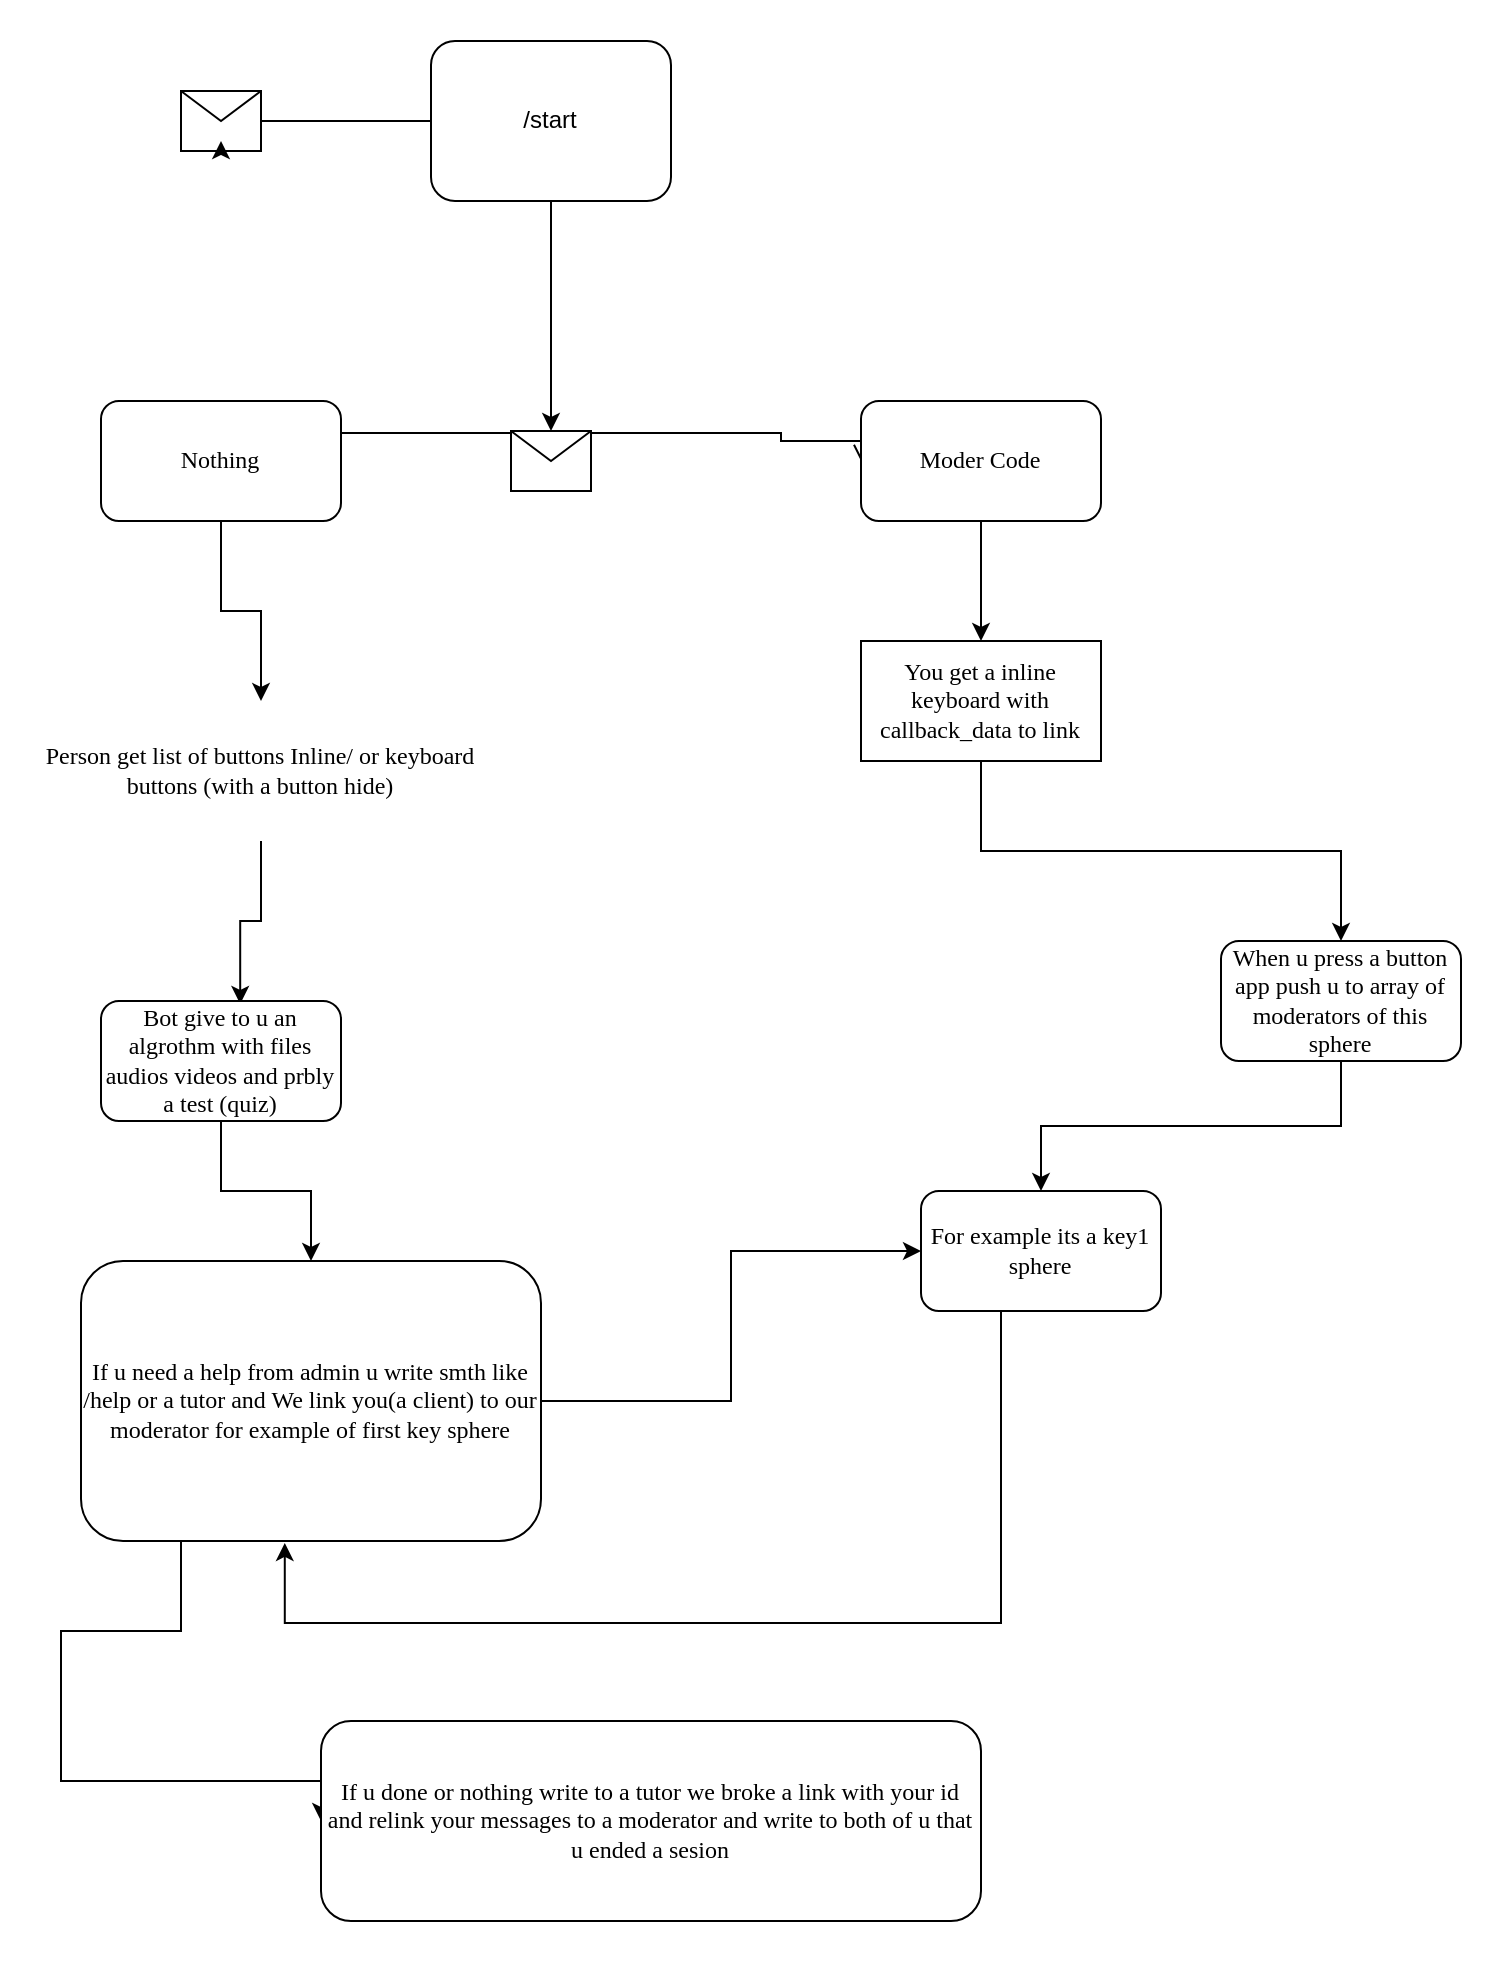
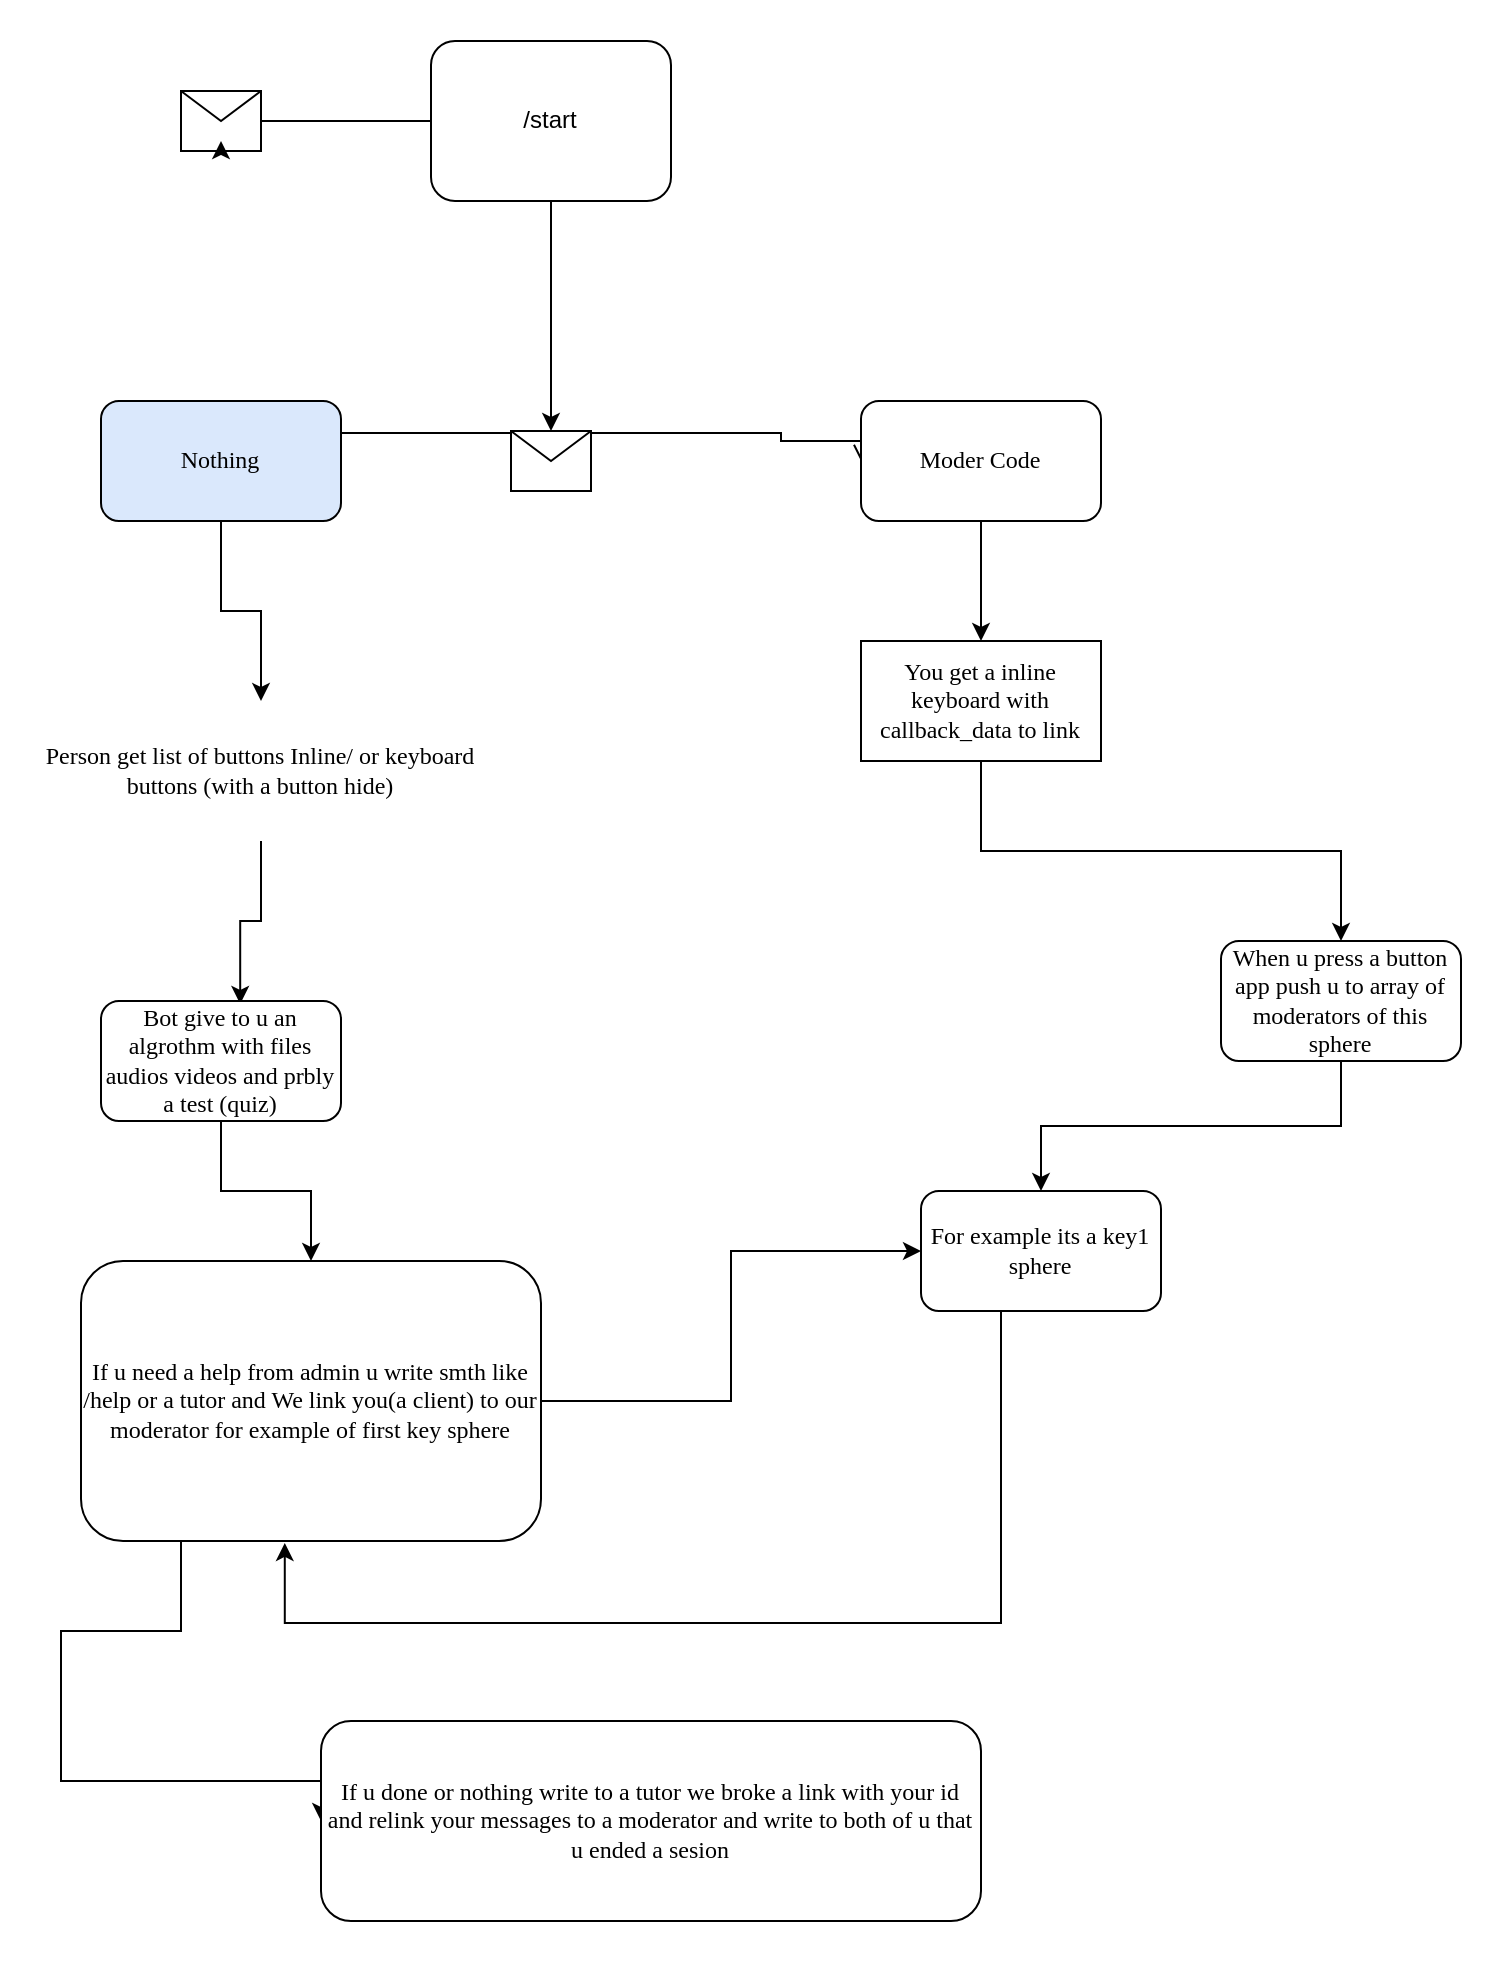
- <mxCell id="12" value="Nothing" style="rounded=1;whiteSpace=wrap;html=1;fontFamily=Times New Roman;" vertex="1" parent="1"><mxGeometry x="50" y="200" width="120" height="60" as="geometry" /></mxCell>
+ <mxCell id="12" value="Nothing" style="rounded=1;whiteSpace=wrap;html=1;fontFamily=Times New Roman;fillColor=#dae8fc;" vertex="1" parent="1"><mxGeometry x="50" y="200" width="120" height="60" as="geometry" /></mxCell>
